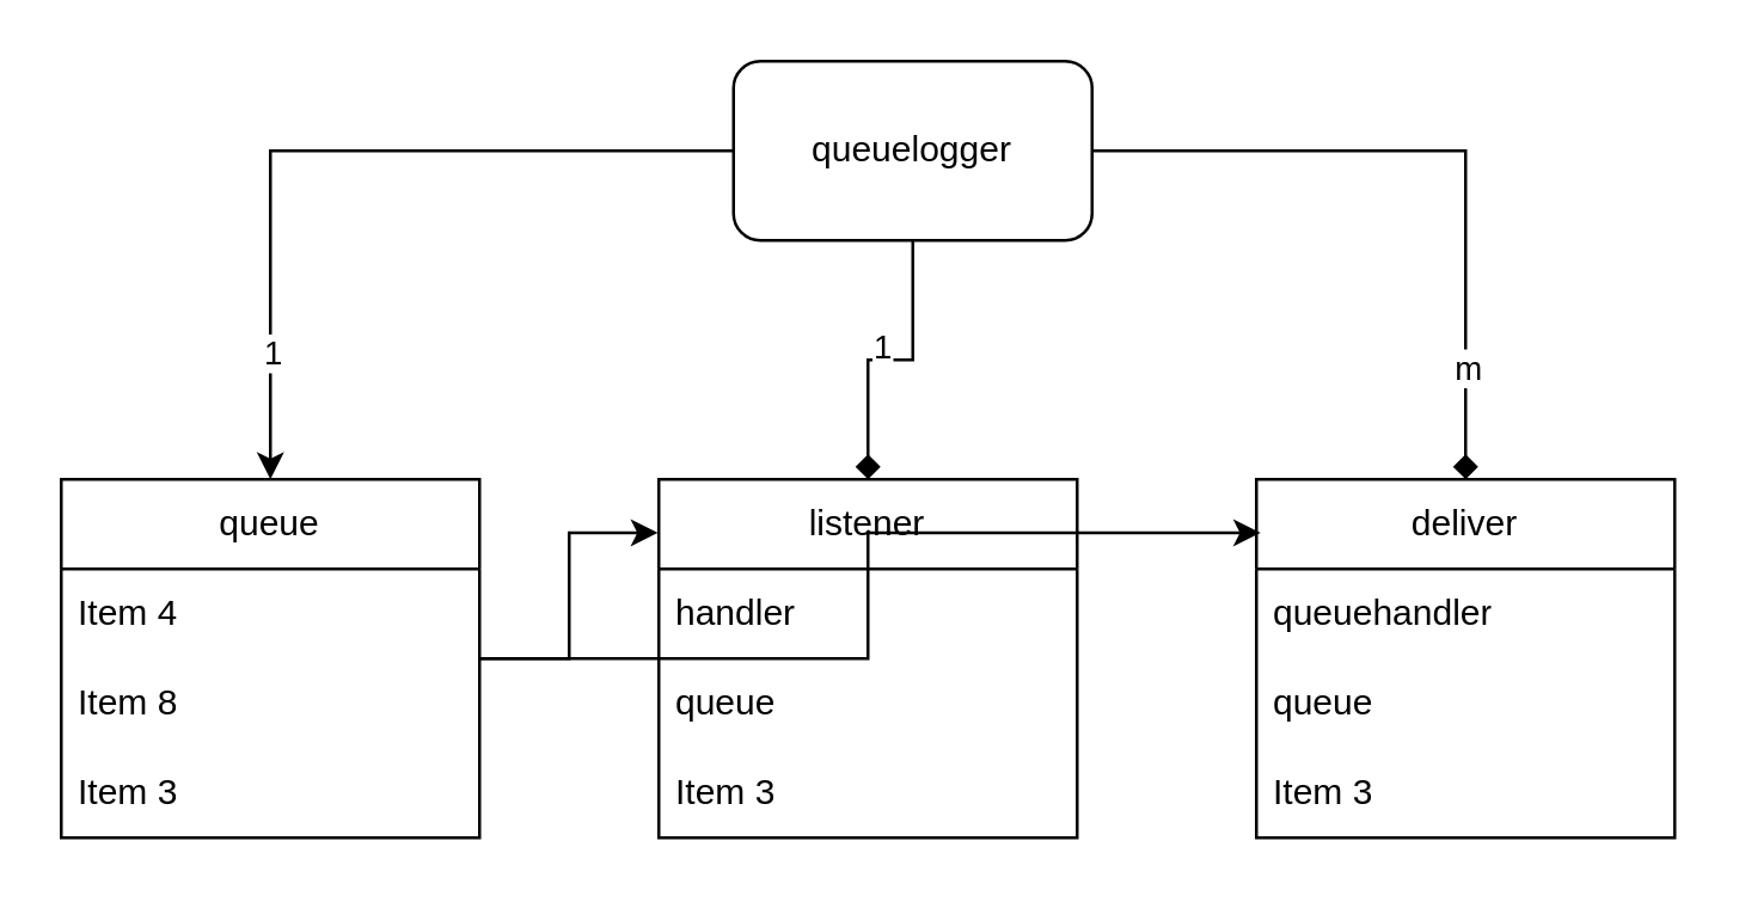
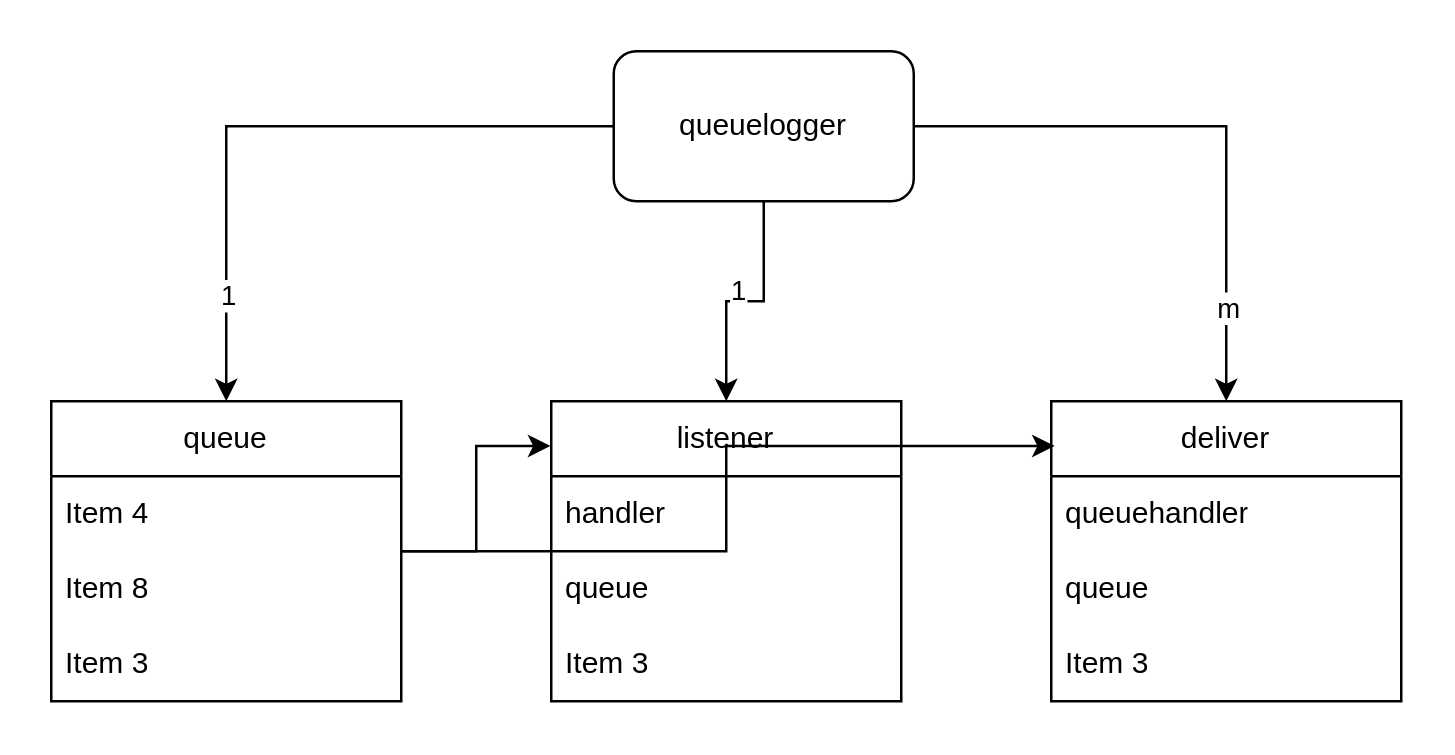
- <mxCell id="2" style="edgeStyle=orthogonalEdgeStyle;rounded=0;orthogonalLoop=1;jettySize=auto;html=1;endArrow=diamond;" edge="1" parent="1" source="8" target="13"><mxGeometry relative="1" as="geometry" /></mxCell>
+ <mxCell id="2" style="edgeStyle=orthogonalEdgeStyle;rounded=0;orthogonalLoop=1;jettySize=auto;html=1;" edge="1" parent="1" source="8" target="13"><mxGeometry relative="1" as="geometry" /></mxCell>
- <mxCell id="6" style="edgeStyle=orthogonalEdgeStyle;rounded=0;orthogonalLoop=1;jettySize=auto;html=1;entryX=0.5;entryY=0;entryDx=0;entryDy=0;endArrow=diamond;" edge="1" parent="1" source="8" target="17"><mxGeometry relative="1" as="geometry" /></mxCell>
+ <mxCell id="6" style="edgeStyle=orthogonalEdgeStyle;rounded=0;orthogonalLoop=1;jettySize=auto;html=1;entryX=0.5;entryY=0;entryDx=0;entryDy=0;" edge="1" parent="1" source="8" target="17"><mxGeometry relative="1" as="geometry" /></mxCell>
